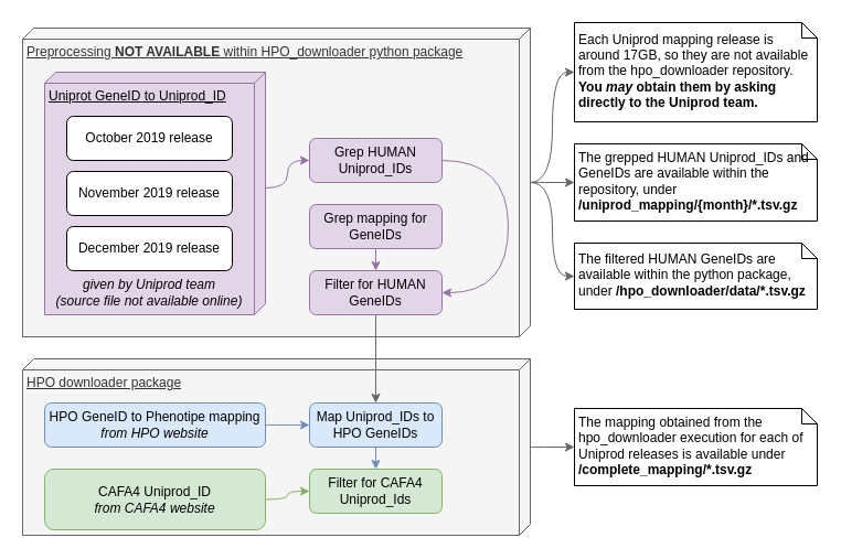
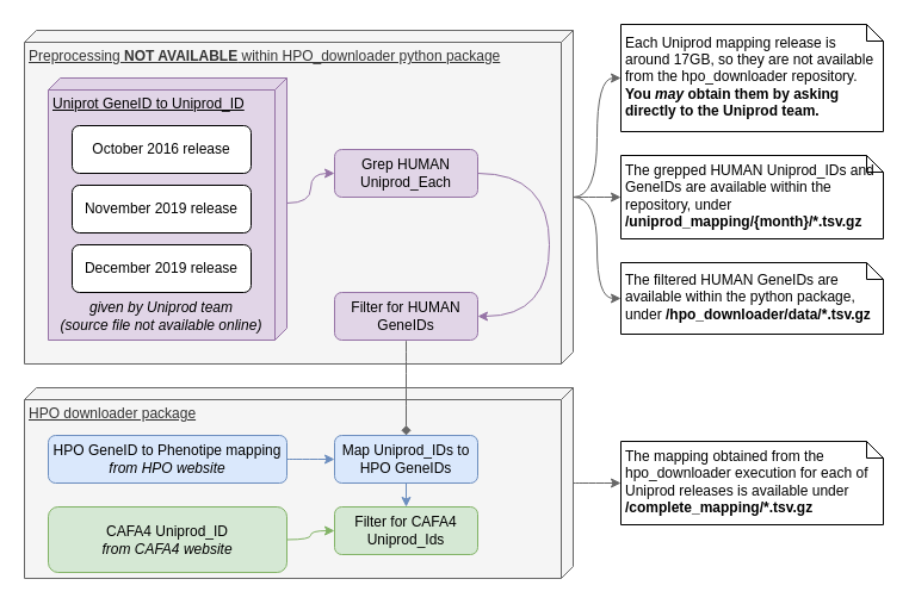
- <mxCell id="12" value="October 2019 release" style="rounded=1;whiteSpace=wrap;html=1;" parent="1" vertex="1"><mxGeometry x="60" y="105" width="150" height="40" as="geometry" /></mxCell>
+ <mxCell id="12" value="October 2016 release" style="rounded=1;whiteSpace=wrap;html=1;" parent="1" vertex="1"><mxGeometry x="60" y="105" width="150" height="40" as="geometry" /></mxCell>
- <mxCell id="24" value="Grep HUMAN Uniprod_IDs" style="rounded=1;whiteSpace=wrap;html=1;fillColor=#e1d5e7;strokeColor=#9673a6;" vertex="1" parent="1"><mxGeometry x="280" y="125" width="120" height="40" as="geometry" /></mxCell>
+ <mxCell id="24" value="Grep HUMAN Uniprod_Each" style="rounded=1;whiteSpace=wrap;html=1;fillColor=#e1d5e7;strokeColor=#9673a6;" vertex="1" parent="1"><mxGeometry x="280" y="125" width="120" height="40" as="geometry" /></mxCell>
- <mxCell id="19" value="Grep mapping for GeneIDs" style="rounded=1;whiteSpace=wrap;html=1;fillColor=#e1d5e7;strokeColor=#9673a6;" parent="1" vertex="1"><mxGeometry x="280" y="185" width="120" height="40" as="geometry" /></mxCell>
- <mxCell id="18" style="edgeStyle=orthogonalEdgeStyle;curved=1;rounded=0;orthogonalLoop=1;jettySize=auto;html=1;fillColor=#e1d5e7;strokeColor=#9673a6;" edge="1" parent="1" source="19" target="26"><mxGeometry relative="1" as="geometry" /></mxCell>
- <mxCell id="25" style="edgeStyle=orthogonalEdgeStyle;curved=1;rounded=0;orthogonalLoop=1;jettySize=auto;html=1;fillColor=#f5f5f5;strokeColor=#666666;" edge="1" parent="1" source="26" target="21"><mxGeometry relative="1" as="geometry" /></mxCell>
+ <mxCell id="25" style="edgeStyle=orthogonalEdgeStyle;curved=1;rounded=0;orthogonalLoop=1;jettySize=auto;html=1;fillColor=#f5f5f5;strokeColor=#666666;endArrow=diamond;" edge="1" parent="1" source="26" target="21"><mxGeometry relative="1" as="geometry" /></mxCell>
